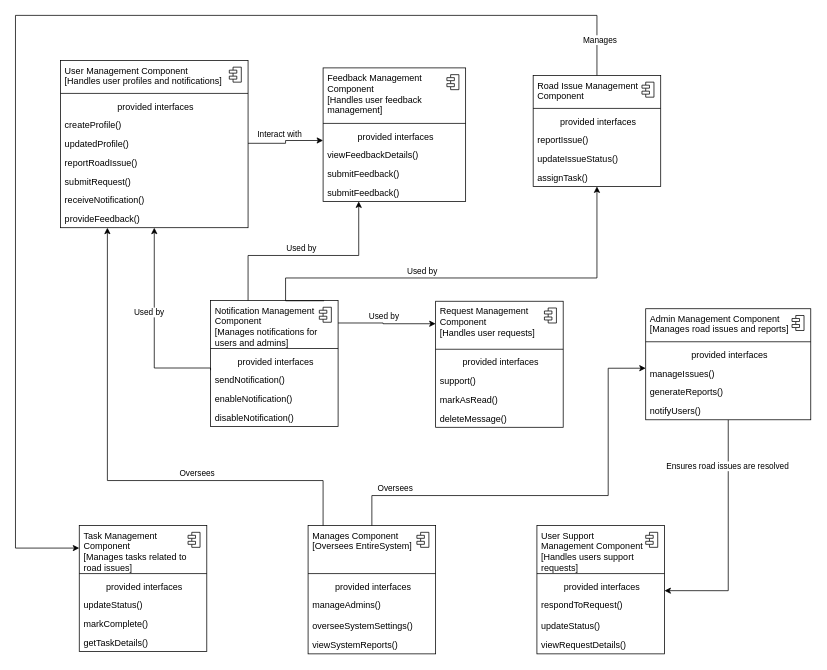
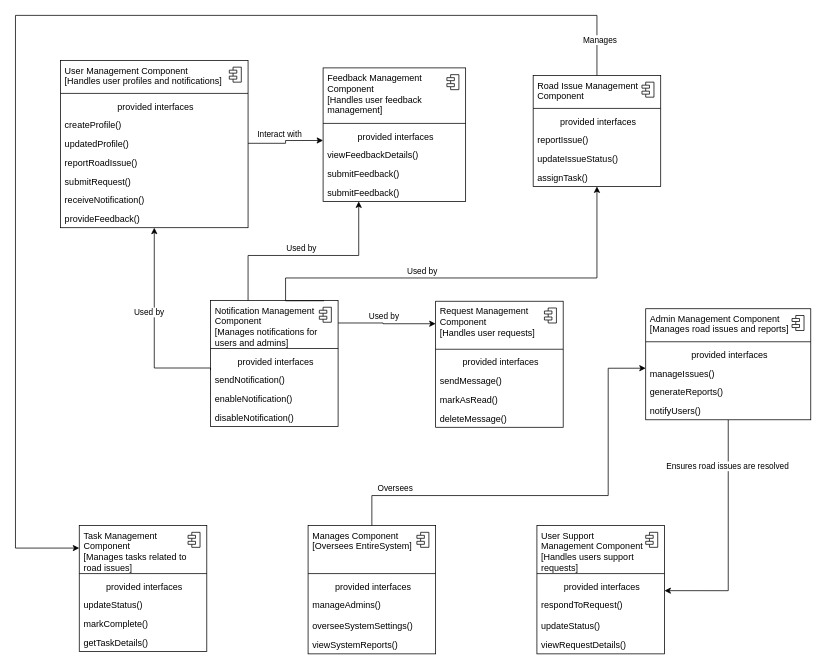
- <mxCell id="42" value="support()" style="html=1;align=left;spacingLeft=4;verticalAlign=top;strokeColor=none;fillColor=none;whiteSpace=wrap;" vertex="1" parent="37"><mxGeometry y="93" width="170" height="25" as="geometry" /></mxCell>
+ <mxCell id="42" value="sendMessage()" style="html=1;align=left;spacingLeft=4;verticalAlign=top;strokeColor=none;fillColor=none;whiteSpace=wrap;" vertex="1" parent="37"><mxGeometry y="93" width="170" height="25" as="geometry" /></mxCell>
- <mxCell id="83" style="edgeStyle=orthogonalEdgeStyle;rounded=0;orthogonalLoop=1;jettySize=auto;html=1;entryX=0.25;entryY=1;entryDx=0;entryDy=0;" edge="1" parent="1" source="64" target="12"><mxGeometry relative="1" as="geometry"><Array as="points"><mxPoint x="430" y="640" /><mxPoint x="143" y="640" /></Array></mxGeometry></mxCell>
- <mxCell id="84" value="Oversees" style="edgeLabel;html=1;align=center;verticalAlign=middle;resizable=0;points=[];" vertex="1" connectable="0" parent="83"><mxGeometry x="-0.332" y="-1" relative="1" as="geometry"><mxPoint y="-9" as="offset" /></mxGeometry></mxCell>
